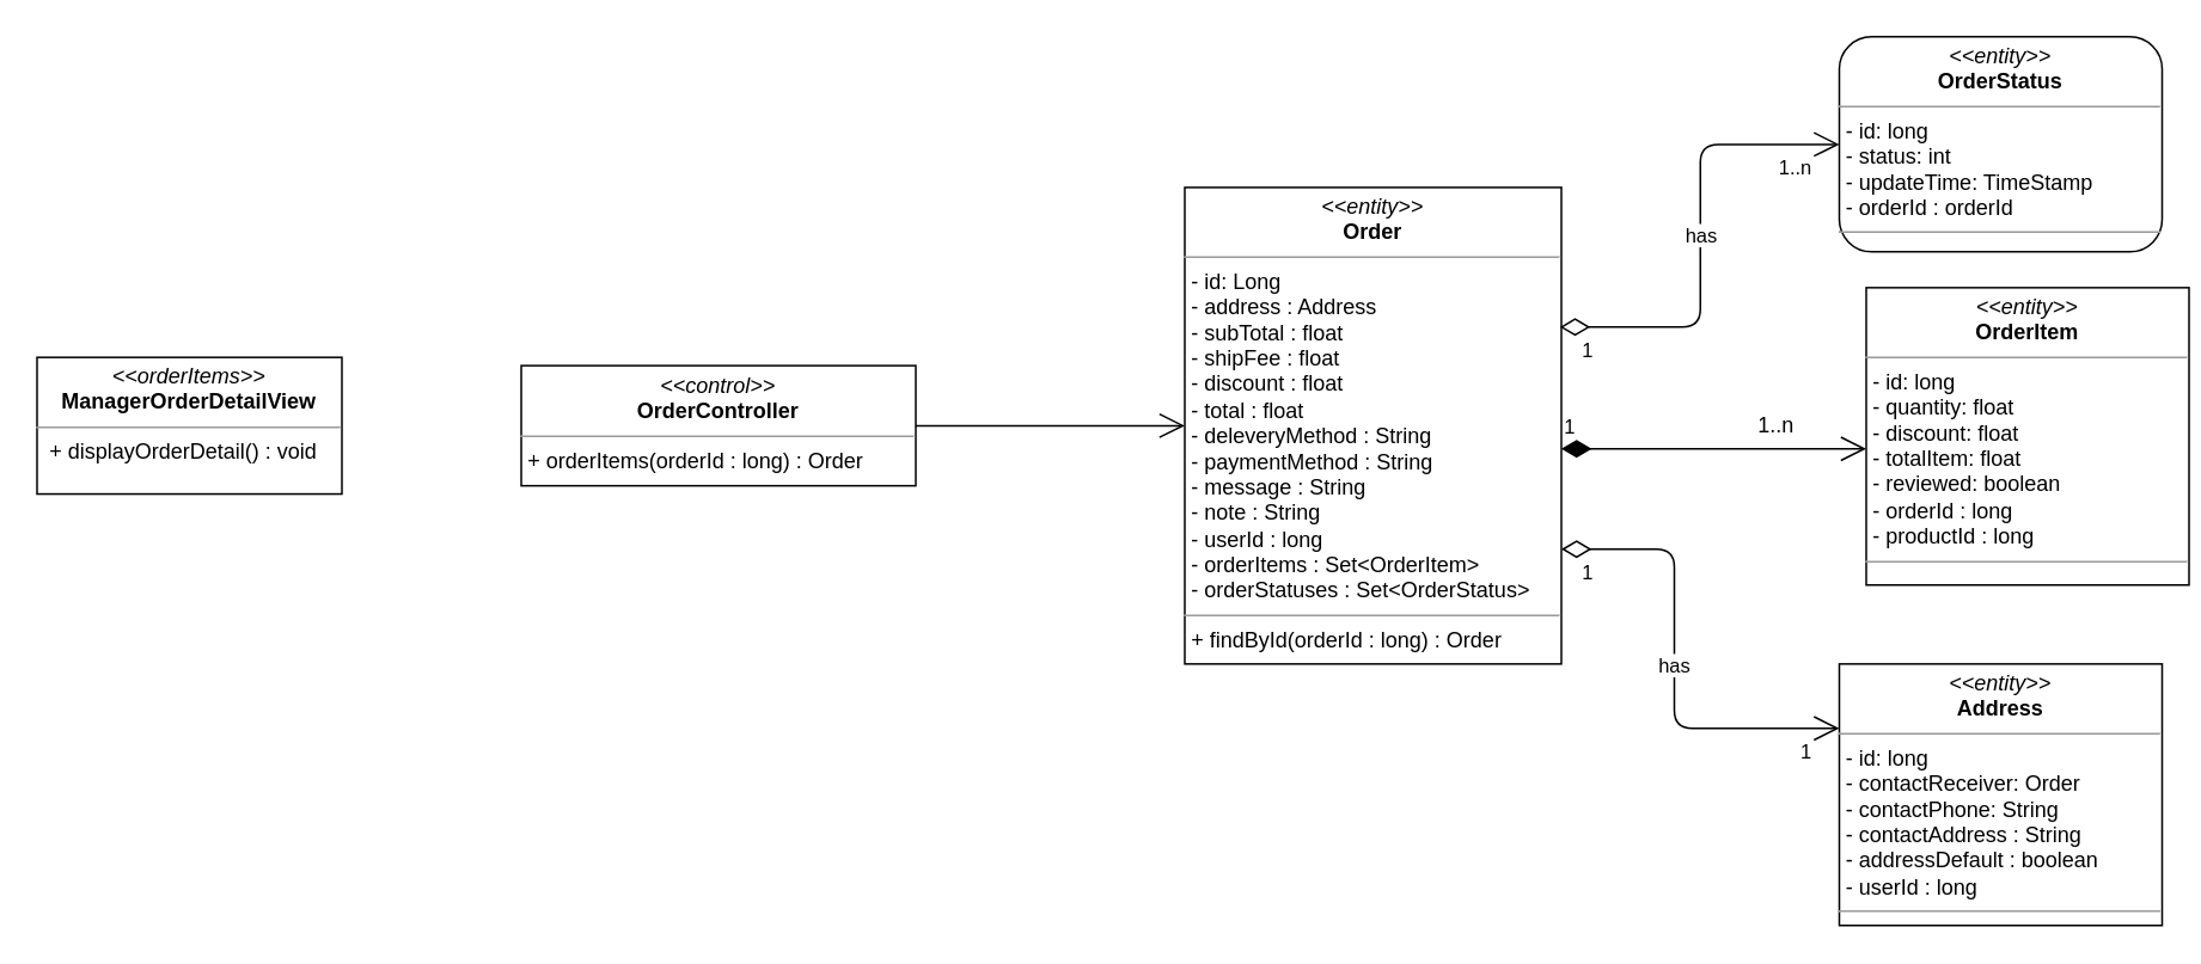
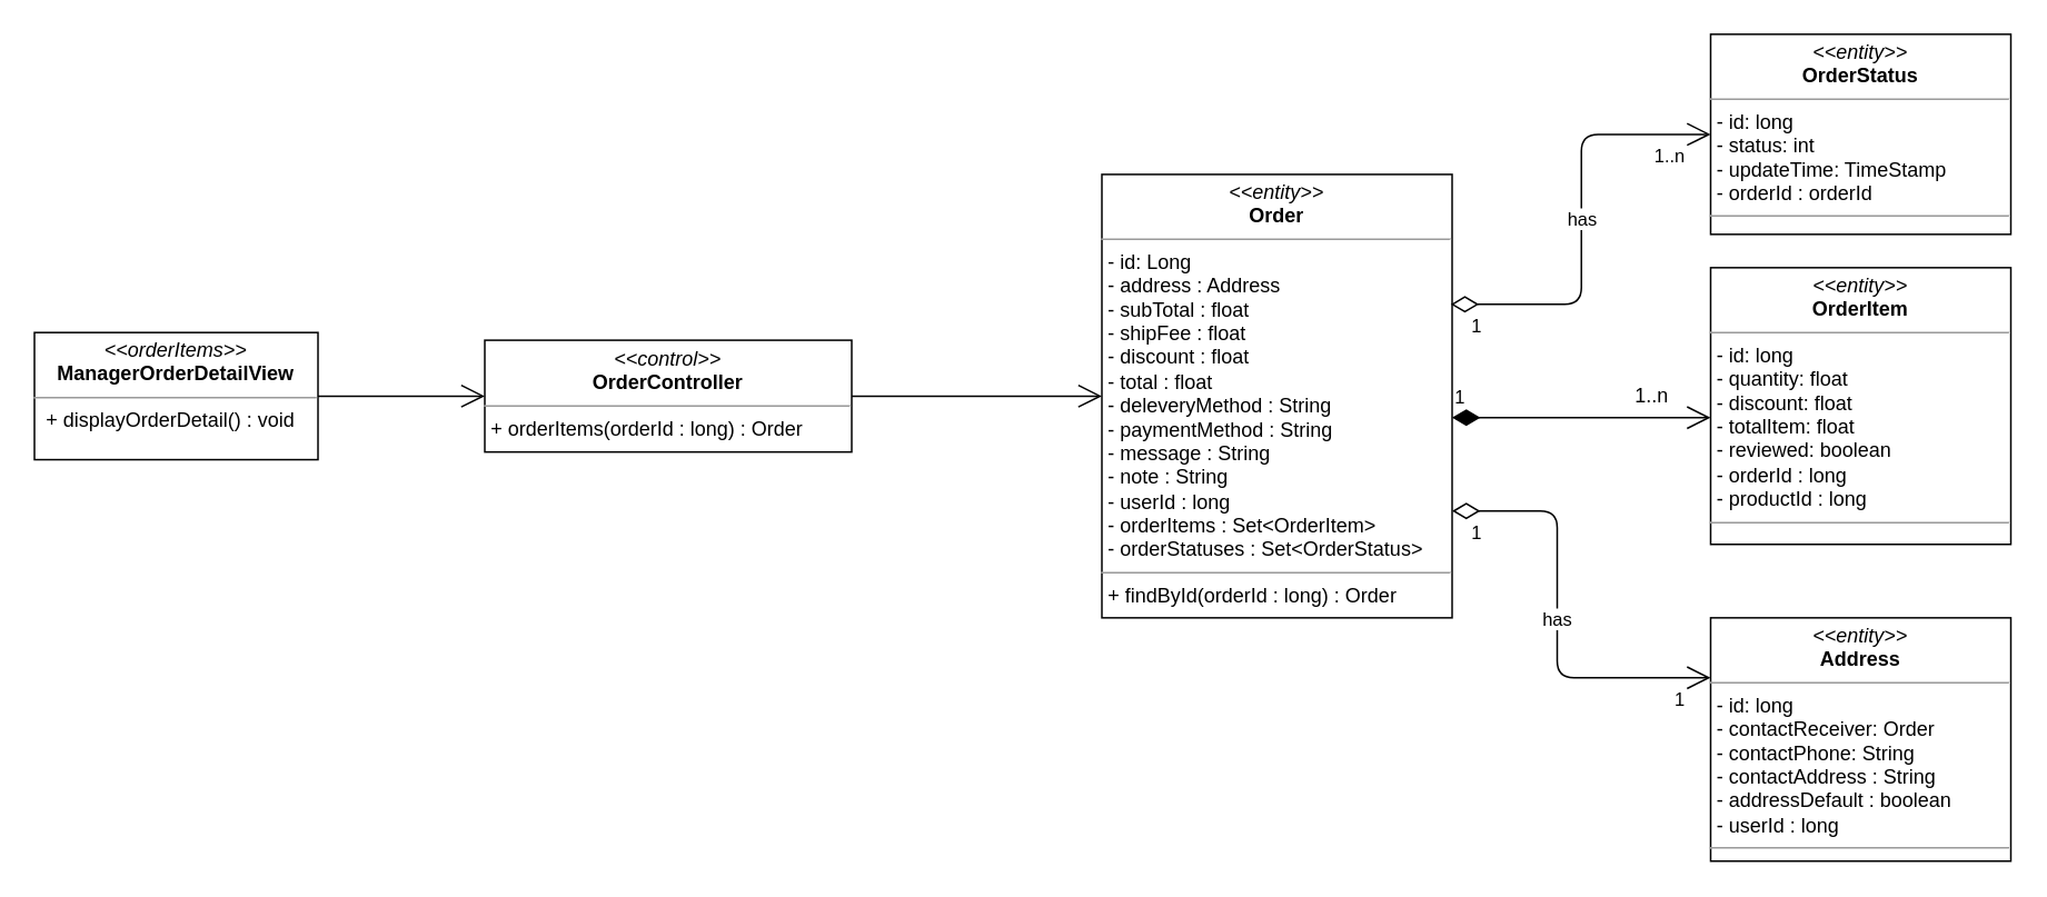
- <mxCell id="9" value="&lt;p style=&quot;margin: 0px ; margin-top: 4px ; text-align: center&quot;&gt;&lt;i&gt;&amp;lt;&amp;lt;entity&amp;gt;&amp;gt;&lt;/i&gt;&lt;br&gt;&lt;b&gt;OrderStatus&lt;/b&gt;&lt;/p&gt;&lt;hr size=&quot;1&quot;&gt;&lt;p style=&quot;margin: 0px ; margin-left: 4px&quot;&gt;- id: long&lt;/p&gt;&lt;p style=&quot;margin: 0px ; margin-left: 4px&quot;&gt;- status: int&lt;br&gt;- updateTime: TimeStamp&lt;/p&gt;&lt;p style=&quot;margin: 0px ; margin-left: 4px&quot;&gt;- orderId : orderId&lt;/p&gt;&lt;hr size=&quot;1&quot;&gt;&lt;p style=&quot;margin: 0px ; margin-left: 4px&quot;&gt;&lt;br&gt;&lt;/p&gt;" style="verticalAlign=top;align=left;overflow=fill;fontSize=12;fontFamily=Helvetica;html=1;rounded=1;" parent="1" vertex="1"><mxGeometry x="1025" y="20.06" width="180" height="120" as="geometry" /></mxCell>
+ <mxCell id="9" value="&lt;p style=&quot;margin: 0px ; margin-top: 4px ; text-align: center&quot;&gt;&lt;i&gt;&amp;lt;&amp;lt;entity&amp;gt;&amp;gt;&lt;/i&gt;&lt;br&gt;&lt;b&gt;OrderStatus&lt;/b&gt;&lt;/p&gt;&lt;hr size=&quot;1&quot;&gt;&lt;p style=&quot;margin: 0px ; margin-left: 4px&quot;&gt;- id: long&lt;/p&gt;&lt;p style=&quot;margin: 0px ; margin-left: 4px&quot;&gt;- status: int&lt;br&gt;- updateTime: TimeStamp&lt;/p&gt;&lt;p style=&quot;margin: 0px ; margin-left: 4px&quot;&gt;- orderId : orderId&lt;/p&gt;&lt;hr size=&quot;1&quot;&gt;&lt;p style=&quot;margin: 0px ; margin-left: 4px&quot;&gt;&lt;br&gt;&lt;/p&gt;" style="verticalAlign=top;align=left;overflow=fill;fontSize=12;fontFamily=Helvetica;html=1;" parent="1" vertex="1"><mxGeometry x="1025" y="20.06" width="180" height="120" as="geometry" /></mxCell>
+ <mxCell id="3" value="" style="endArrow=open;endFill=1;endSize=12;html=1;exitX=1;exitY=0.5;exitDx=0;exitDy=0;" parent="1" source="2" target="4" edge="1"><mxGeometry width="160" relative="1" as="geometry"><mxPoint x="-30" y="286" as="sourcePoint" /><mxPoint x="-60" y="263.5" as="targetPoint" /></mxGeometry></mxCell>
- <mxCell id="8" value="&lt;p style=&quot;margin: 0px ; margin-top: 4px ; text-align: center&quot;&gt;&lt;i&gt;&amp;lt;&amp;lt;entity&amp;gt;&amp;gt;&lt;/i&gt;&lt;br&gt;&lt;b&gt;OrderItem&lt;/b&gt;&lt;/p&gt;&lt;hr size=&quot;1&quot;&gt;&lt;p style=&quot;margin: 0px ; margin-left: 4px&quot;&gt;- id: long&lt;/p&gt;&lt;p style=&quot;margin: 0px ; margin-left: 4px&quot;&gt;- quantity: float&lt;br&gt;- discount: float&lt;/p&gt;&lt;p style=&quot;margin: 0px ; margin-left: 4px&quot;&gt;- totalItem: float&lt;/p&gt;&lt;p style=&quot;margin: 0px ; margin-left: 4px&quot;&gt;- reviewed: boolean&lt;/p&gt;&lt;p style=&quot;margin: 0px ; margin-left: 4px&quot;&gt;- orderId : long&lt;/p&gt;&lt;p style=&quot;margin: 0px ; margin-left: 4px&quot;&gt;- productId : long&lt;/p&gt;&lt;hr size=&quot;1&quot;&gt;&lt;p style=&quot;margin: 0px ; margin-left: 4px&quot;&gt;&lt;br&gt;&lt;/p&gt;" style="verticalAlign=top;align=left;overflow=fill;fontSize=12;fontFamily=Helvetica;html=1;" parent="1" vertex="1"><mxGeometry x="1040" y="160.06" width="180" height="165.94" as="geometry" /></mxCell>
+ <mxCell id="8" value="&lt;p style=&quot;margin: 0px ; margin-top: 4px ; text-align: center&quot;&gt;&lt;i&gt;&amp;lt;&amp;lt;entity&amp;gt;&amp;gt;&lt;/i&gt;&lt;br&gt;&lt;b&gt;OrderItem&lt;/b&gt;&lt;/p&gt;&lt;hr size=&quot;1&quot;&gt;&lt;p style=&quot;margin: 0px ; margin-left: 4px&quot;&gt;- id: long&lt;/p&gt;&lt;p style=&quot;margin: 0px ; margin-left: 4px&quot;&gt;- quantity: float&lt;br&gt;- discount: float&lt;/p&gt;&lt;p style=&quot;margin: 0px ; margin-left: 4px&quot;&gt;- totalItem: float&lt;/p&gt;&lt;p style=&quot;margin: 0px ; margin-left: 4px&quot;&gt;- reviewed: boolean&lt;/p&gt;&lt;p style=&quot;margin: 0px ; margin-left: 4px&quot;&gt;- orderId : long&lt;/p&gt;&lt;p style=&quot;margin: 0px ; margin-left: 4px&quot;&gt;- productId : long&lt;/p&gt;&lt;hr size=&quot;1&quot;&gt;&lt;p style=&quot;margin: 0px ; margin-left: 4px&quot;&gt;&lt;br&gt;&lt;/p&gt;" style="verticalAlign=top;align=left;overflow=fill;fontSize=12;fontFamily=Helvetica;html=1;" parent="1" vertex="1"><mxGeometry x="1025" y="160.06" width="180" height="165.94" as="geometry" /></mxCell>
